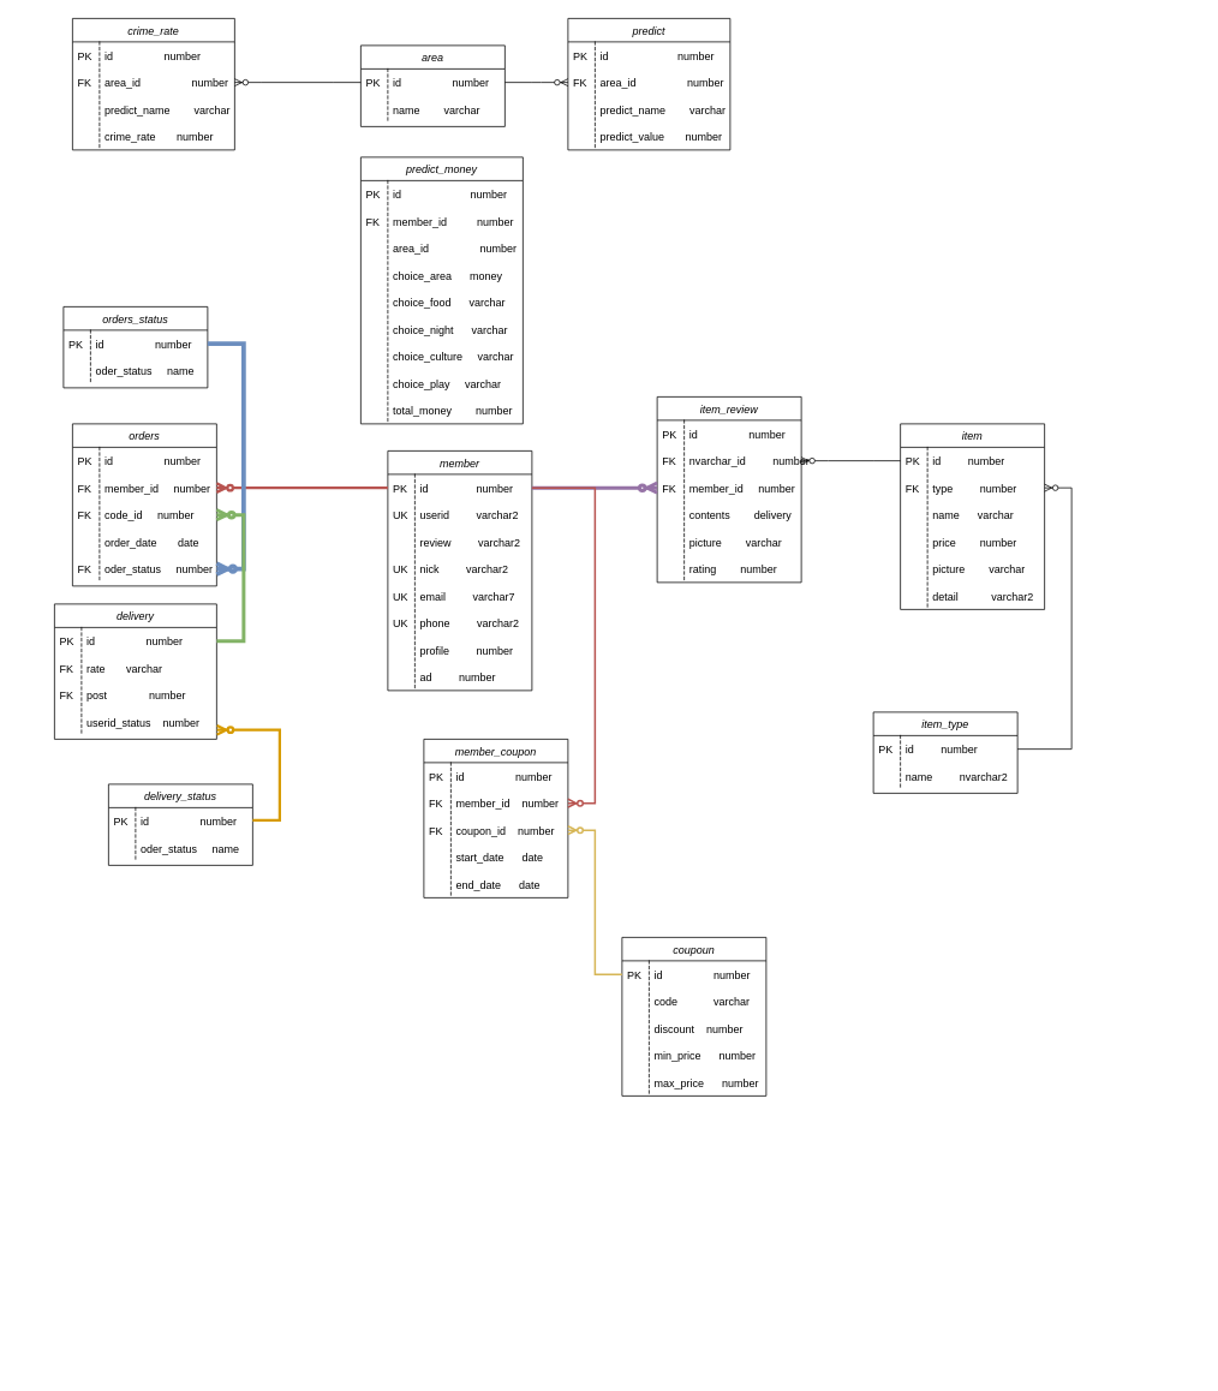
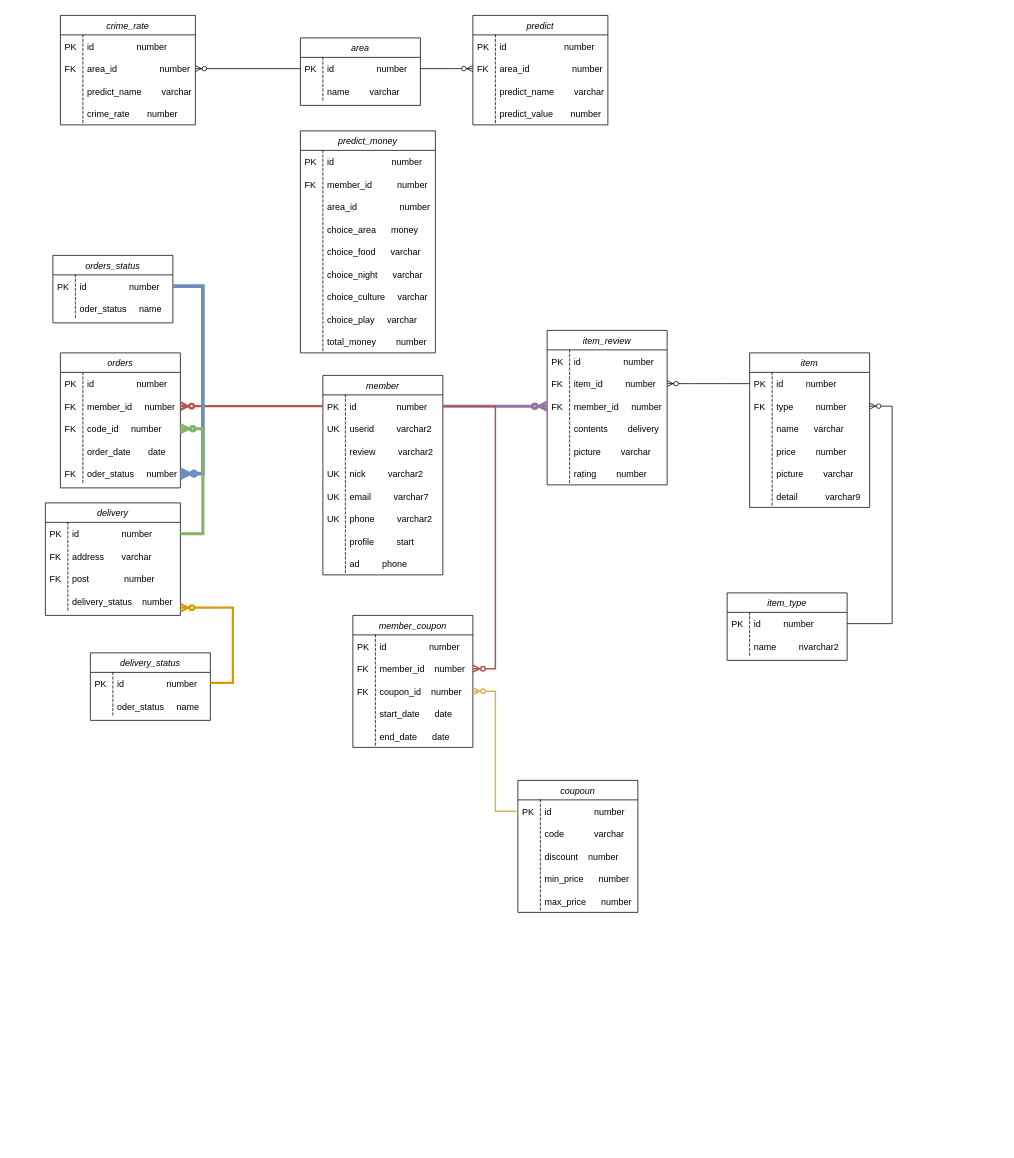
- <mxCell id="41" value="nvarchar_id         number" style="shape=partialRectangle;fillColor=none;align=left;verticalAlign=middle;strokeColor=none;spacingLeft=34;rotatable=0;points=[[0,0.5],[1,0.5]];portConstraint=eastwest;dropTarget=0;" vertex="1" parent="38"><mxGeometry y="56" width="160" height="30" as="geometry" /></mxCell>
+ <mxCell id="41" value="item_id         number" style="shape=partialRectangle;fillColor=none;align=left;verticalAlign=middle;strokeColor=none;spacingLeft=34;rotatable=0;points=[[0,0.5],[1,0.5]];portConstraint=eastwest;dropTarget=0;" vertex="1" parent="38"><mxGeometry y="56" width="160" height="30" as="geometry" /></mxCell>
- <mxCell id="35" value="detail           varchar2" style="shape=partialRectangle;fillColor=none;align=left;verticalAlign=middle;strokeColor=none;spacingLeft=34;rotatable=0;points=[[0,0.5],[1,0.5]];portConstraint=eastwest;dropTarget=0;" vertex="1" parent="24"><mxGeometry y="176" width="160" height="30" as="geometry" /></mxCell>
+ <mxCell id="35" value="detail           varchar9" style="shape=partialRectangle;fillColor=none;align=left;verticalAlign=middle;strokeColor=none;spacingLeft=34;rotatable=0;points=[[0,0.5],[1,0.5]];portConstraint=eastwest;dropTarget=0;" vertex="1" parent="24"><mxGeometry y="176" width="160" height="30" as="geometry" /></mxCell>
- <mxCell id="15" value="profile         number" style="shape=partialRectangle;fillColor=none;align=left;verticalAlign=middle;strokeColor=none;spacingLeft=34;rotatable=0;points=[[0,0.5],[1,0.5]];portConstraint=eastwest;dropTarget=0;" vertex="1" parent="2"><mxGeometry y="206" width="160" height="30" as="geometry" /></mxCell>
+ <mxCell id="15" value="profile         start" style="shape=partialRectangle;fillColor=none;align=left;verticalAlign=middle;strokeColor=none;spacingLeft=34;rotatable=0;points=[[0,0.5],[1,0.5]];portConstraint=eastwest;dropTarget=0;" vertex="1" parent="2"><mxGeometry y="206" width="160" height="30" as="geometry" /></mxCell>
- <mxCell id="73" value="rate       varchar" style="shape=partialRectangle;fillColor=none;align=left;verticalAlign=middle;strokeColor=none;spacingLeft=34;rotatable=0;points=[[0,0.5],[1,0.5]];portConstraint=eastwest;dropTarget=0;" vertex="1" parent="70"><mxGeometry y="56" width="180" height="30" as="geometry" /></mxCell>
+ <mxCell id="73" value="address       varchar" style="shape=partialRectangle;fillColor=none;align=left;verticalAlign=middle;strokeColor=none;spacingLeft=34;rotatable=0;points=[[0,0.5],[1,0.5]];portConstraint=eastwest;dropTarget=0;" vertex="1" parent="70"><mxGeometry y="56" width="180" height="30" as="geometry" /></mxCell>
- <mxCell id="17" value="ad         number" style="shape=partialRectangle;fillColor=none;align=left;verticalAlign=middle;strokeColor=none;spacingLeft=34;rotatable=0;points=[[0,0.5],[1,0.5]];portConstraint=eastwest;dropTarget=0;" vertex="1" parent="2"><mxGeometry y="236" width="160" height="30" as="geometry" /></mxCell>
+ <mxCell id="17" value="ad         phone" style="shape=partialRectangle;fillColor=none;align=left;verticalAlign=middle;strokeColor=none;spacingLeft=34;rotatable=0;points=[[0,0.5],[1,0.5]];portConstraint=eastwest;dropTarget=0;" vertex="1" parent="2"><mxGeometry y="236" width="160" height="30" as="geometry" /></mxCell>
- <mxCell id="77" value="userid_status    number" style="shape=partialRectangle;fillColor=none;align=left;verticalAlign=middle;strokeColor=none;spacingLeft=34;rotatable=0;points=[[0,0.5],[1,0.5]];portConstraint=eastwest;dropTarget=0;" vertex="1" parent="70"><mxGeometry y="116" width="180" height="30" as="geometry" /></mxCell>
+ <mxCell id="77" value="delivery_status    number" style="shape=partialRectangle;fillColor=none;align=left;verticalAlign=middle;strokeColor=none;spacingLeft=34;rotatable=0;points=[[0,0.5],[1,0.5]];portConstraint=eastwest;dropTarget=0;" vertex="1" parent="70"><mxGeometry y="116" width="180" height="30" as="geometry" /></mxCell>
